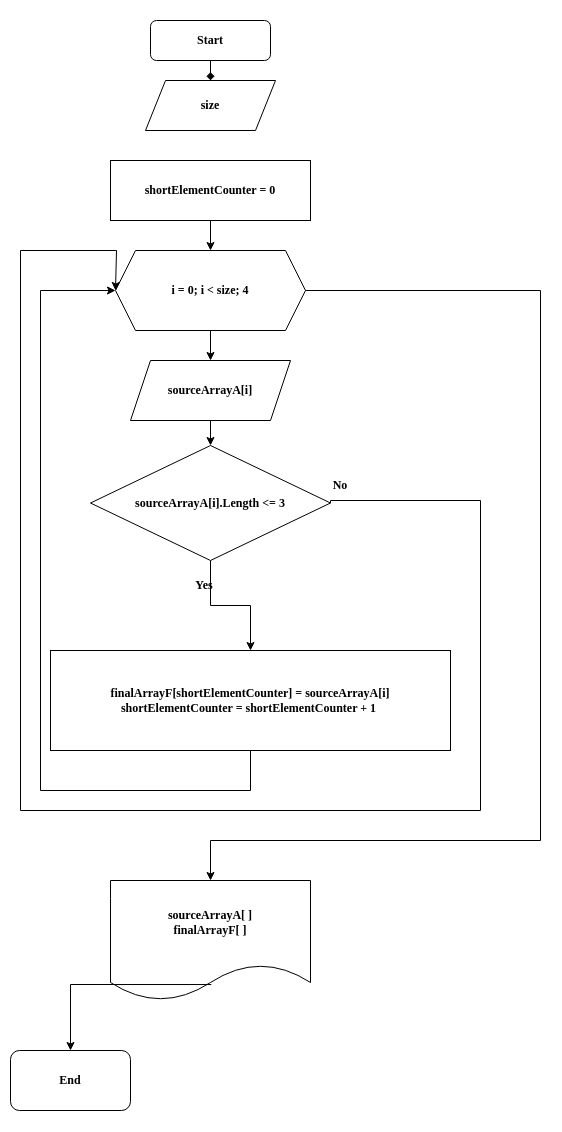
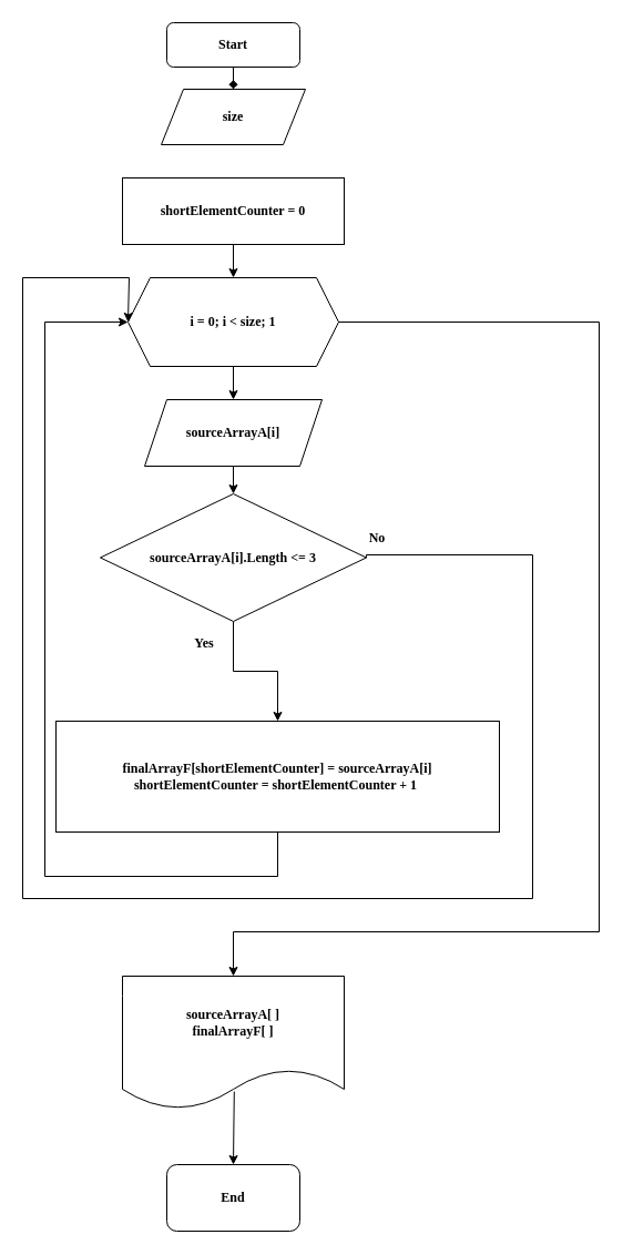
- <mxCell id="8" value="&lt;b&gt;i = 0; i &amp;lt; size; 4&lt;/b&gt;" style="shape=hexagon;perimeter=hexagonPerimeter2;whiteSpace=wrap;html=1;fixedSize=1;fontFamily=Verdana;" parent="1" vertex="1"><mxGeometry x="115" y="250" width="190" height="80" as="geometry" /></mxCell>
+ <mxCell id="8" value="&lt;b&gt;i = 0; i &amp;lt; size; 1&lt;/b&gt;" style="shape=hexagon;perimeter=hexagonPerimeter2;whiteSpace=wrap;html=1;fixedSize=1;fontFamily=Verdana;" parent="1" vertex="1"><mxGeometry x="115" y="250" width="190" height="80" as="geometry" /></mxCell>
- <mxCell id="11" value="&lt;b&gt;Yes&lt;/b&gt;" style="text;html=1;strokeColor=none;fillColor=none;align=center;verticalAlign=middle;whiteSpace=wrap;rounded=0;fontFamily=Verdana;" parent="1" vertex="1"><mxGeometry x="174" y="570" width="60" height="30" as="geometry" /></mxCell>
+ <mxCell id="11" value="&lt;b&gt;Yes&lt;/b&gt;" style="text;html=1;strokeColor=none;fillColor=none;align=center;verticalAlign=middle;whiteSpace=wrap;rounded=0;fontFamily=Verdana;" parent="1" vertex="1"><mxGeometry x="154" y="565" width="60" height="30" as="geometry" /></mxCell>
- <mxCell id="19" value="&lt;b&gt;End&lt;/b&gt;" style="rounded=1;whiteSpace=wrap;html=1;fontFamily=Verdana;" parent="1" vertex="1"><mxGeometry x="10" y="1050" width="120" height="60" as="geometry" /></mxCell>
+ <mxCell id="19" value="&lt;b&gt;End&lt;/b&gt;" style="rounded=1;whiteSpace=wrap;html=1;fontFamily=Verdana;" parent="1" vertex="1"><mxGeometry x="150" y="1050" width="120" height="60" as="geometry" /></mxCell>
